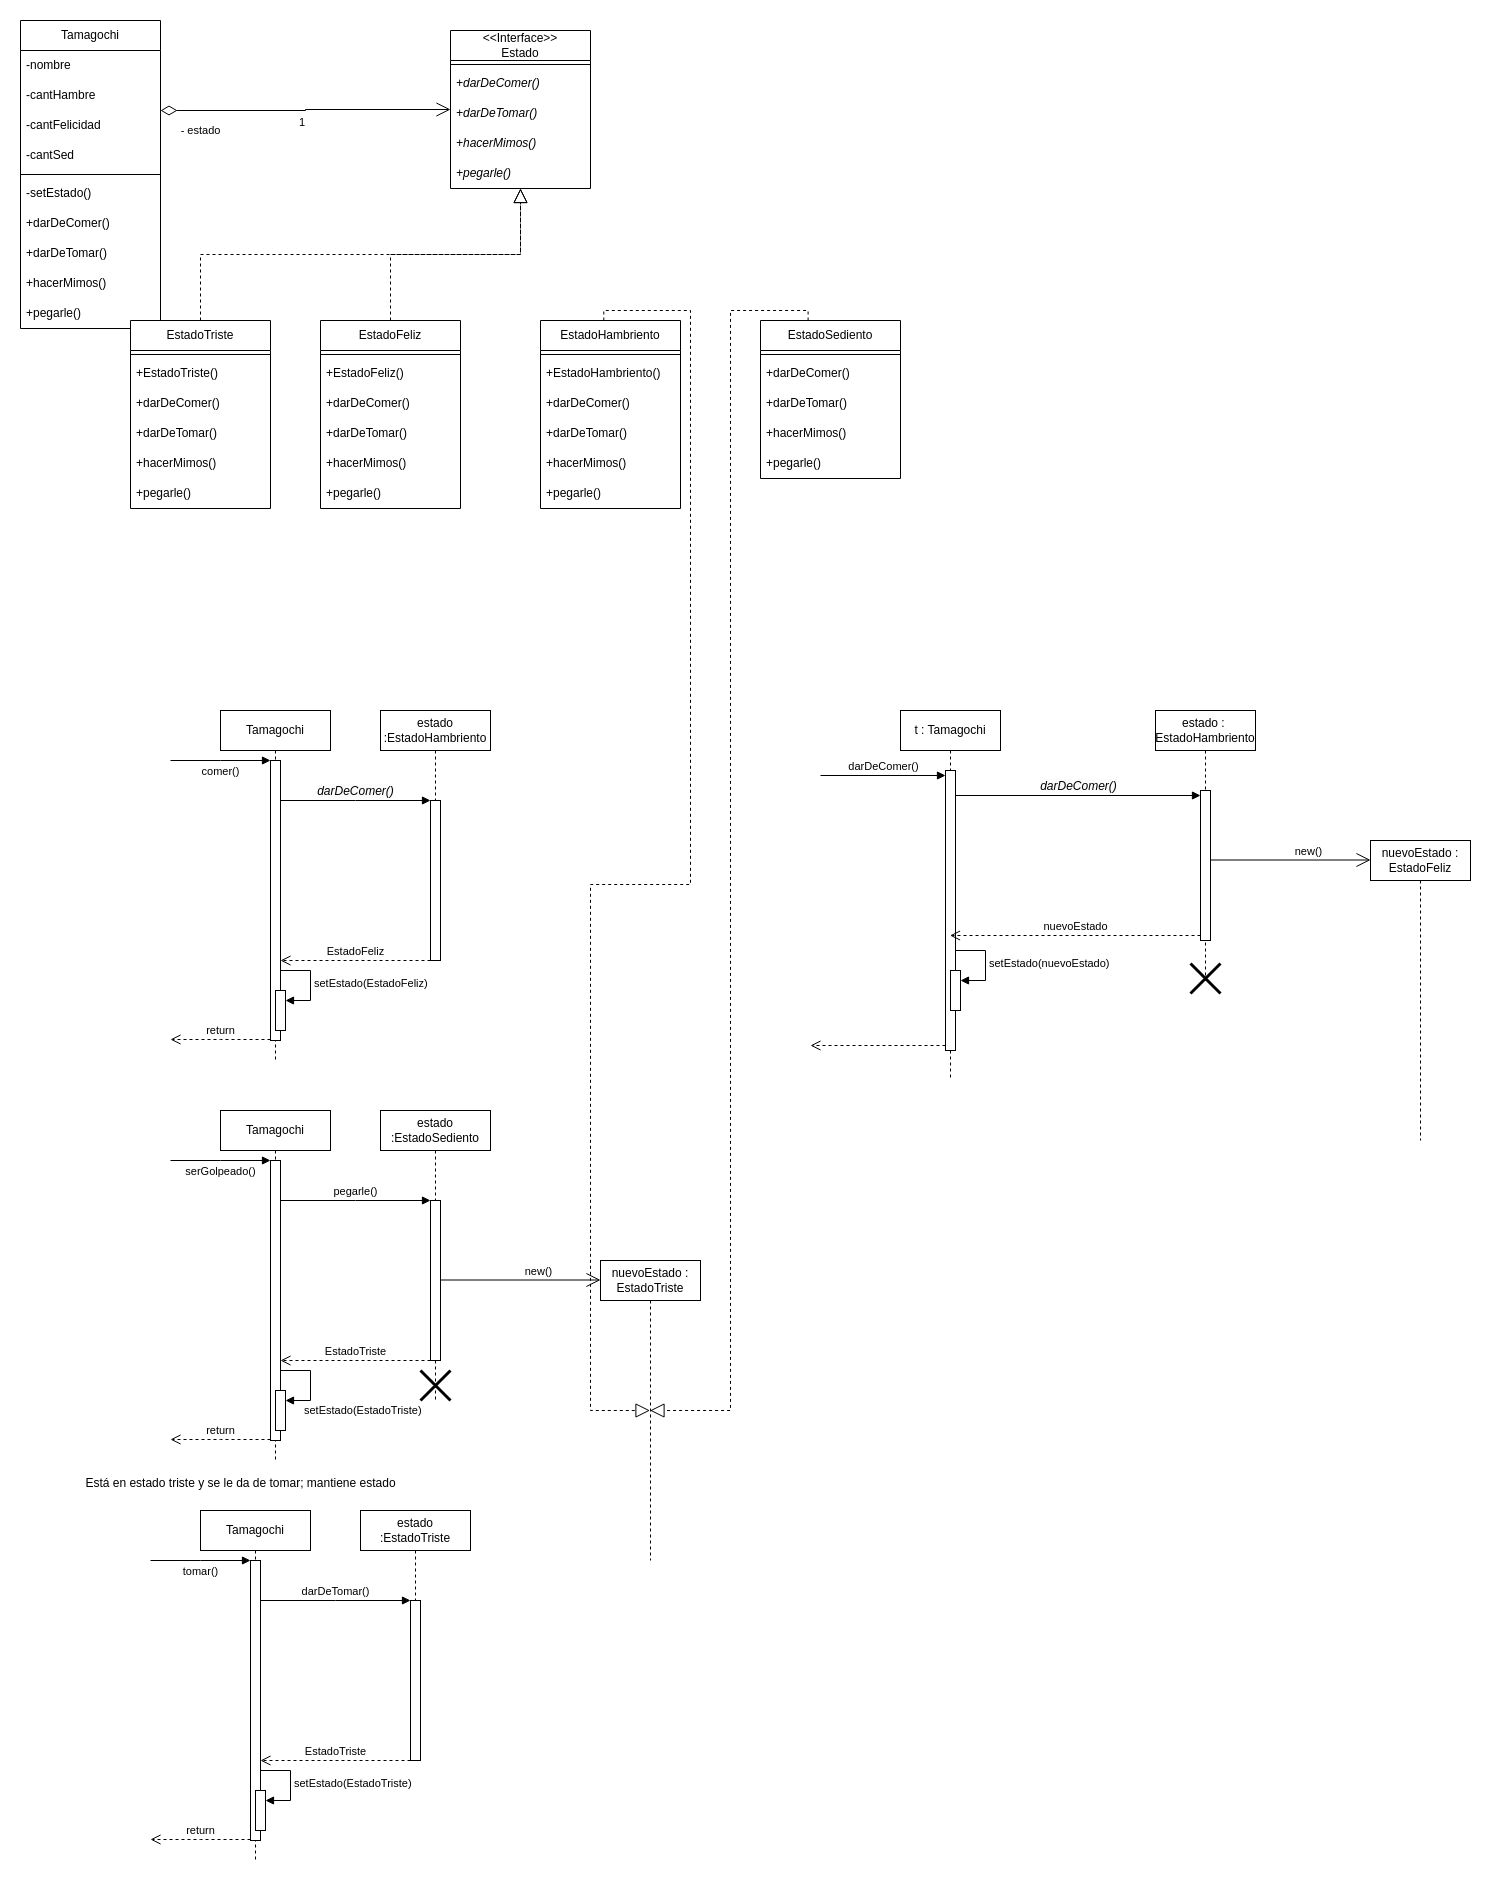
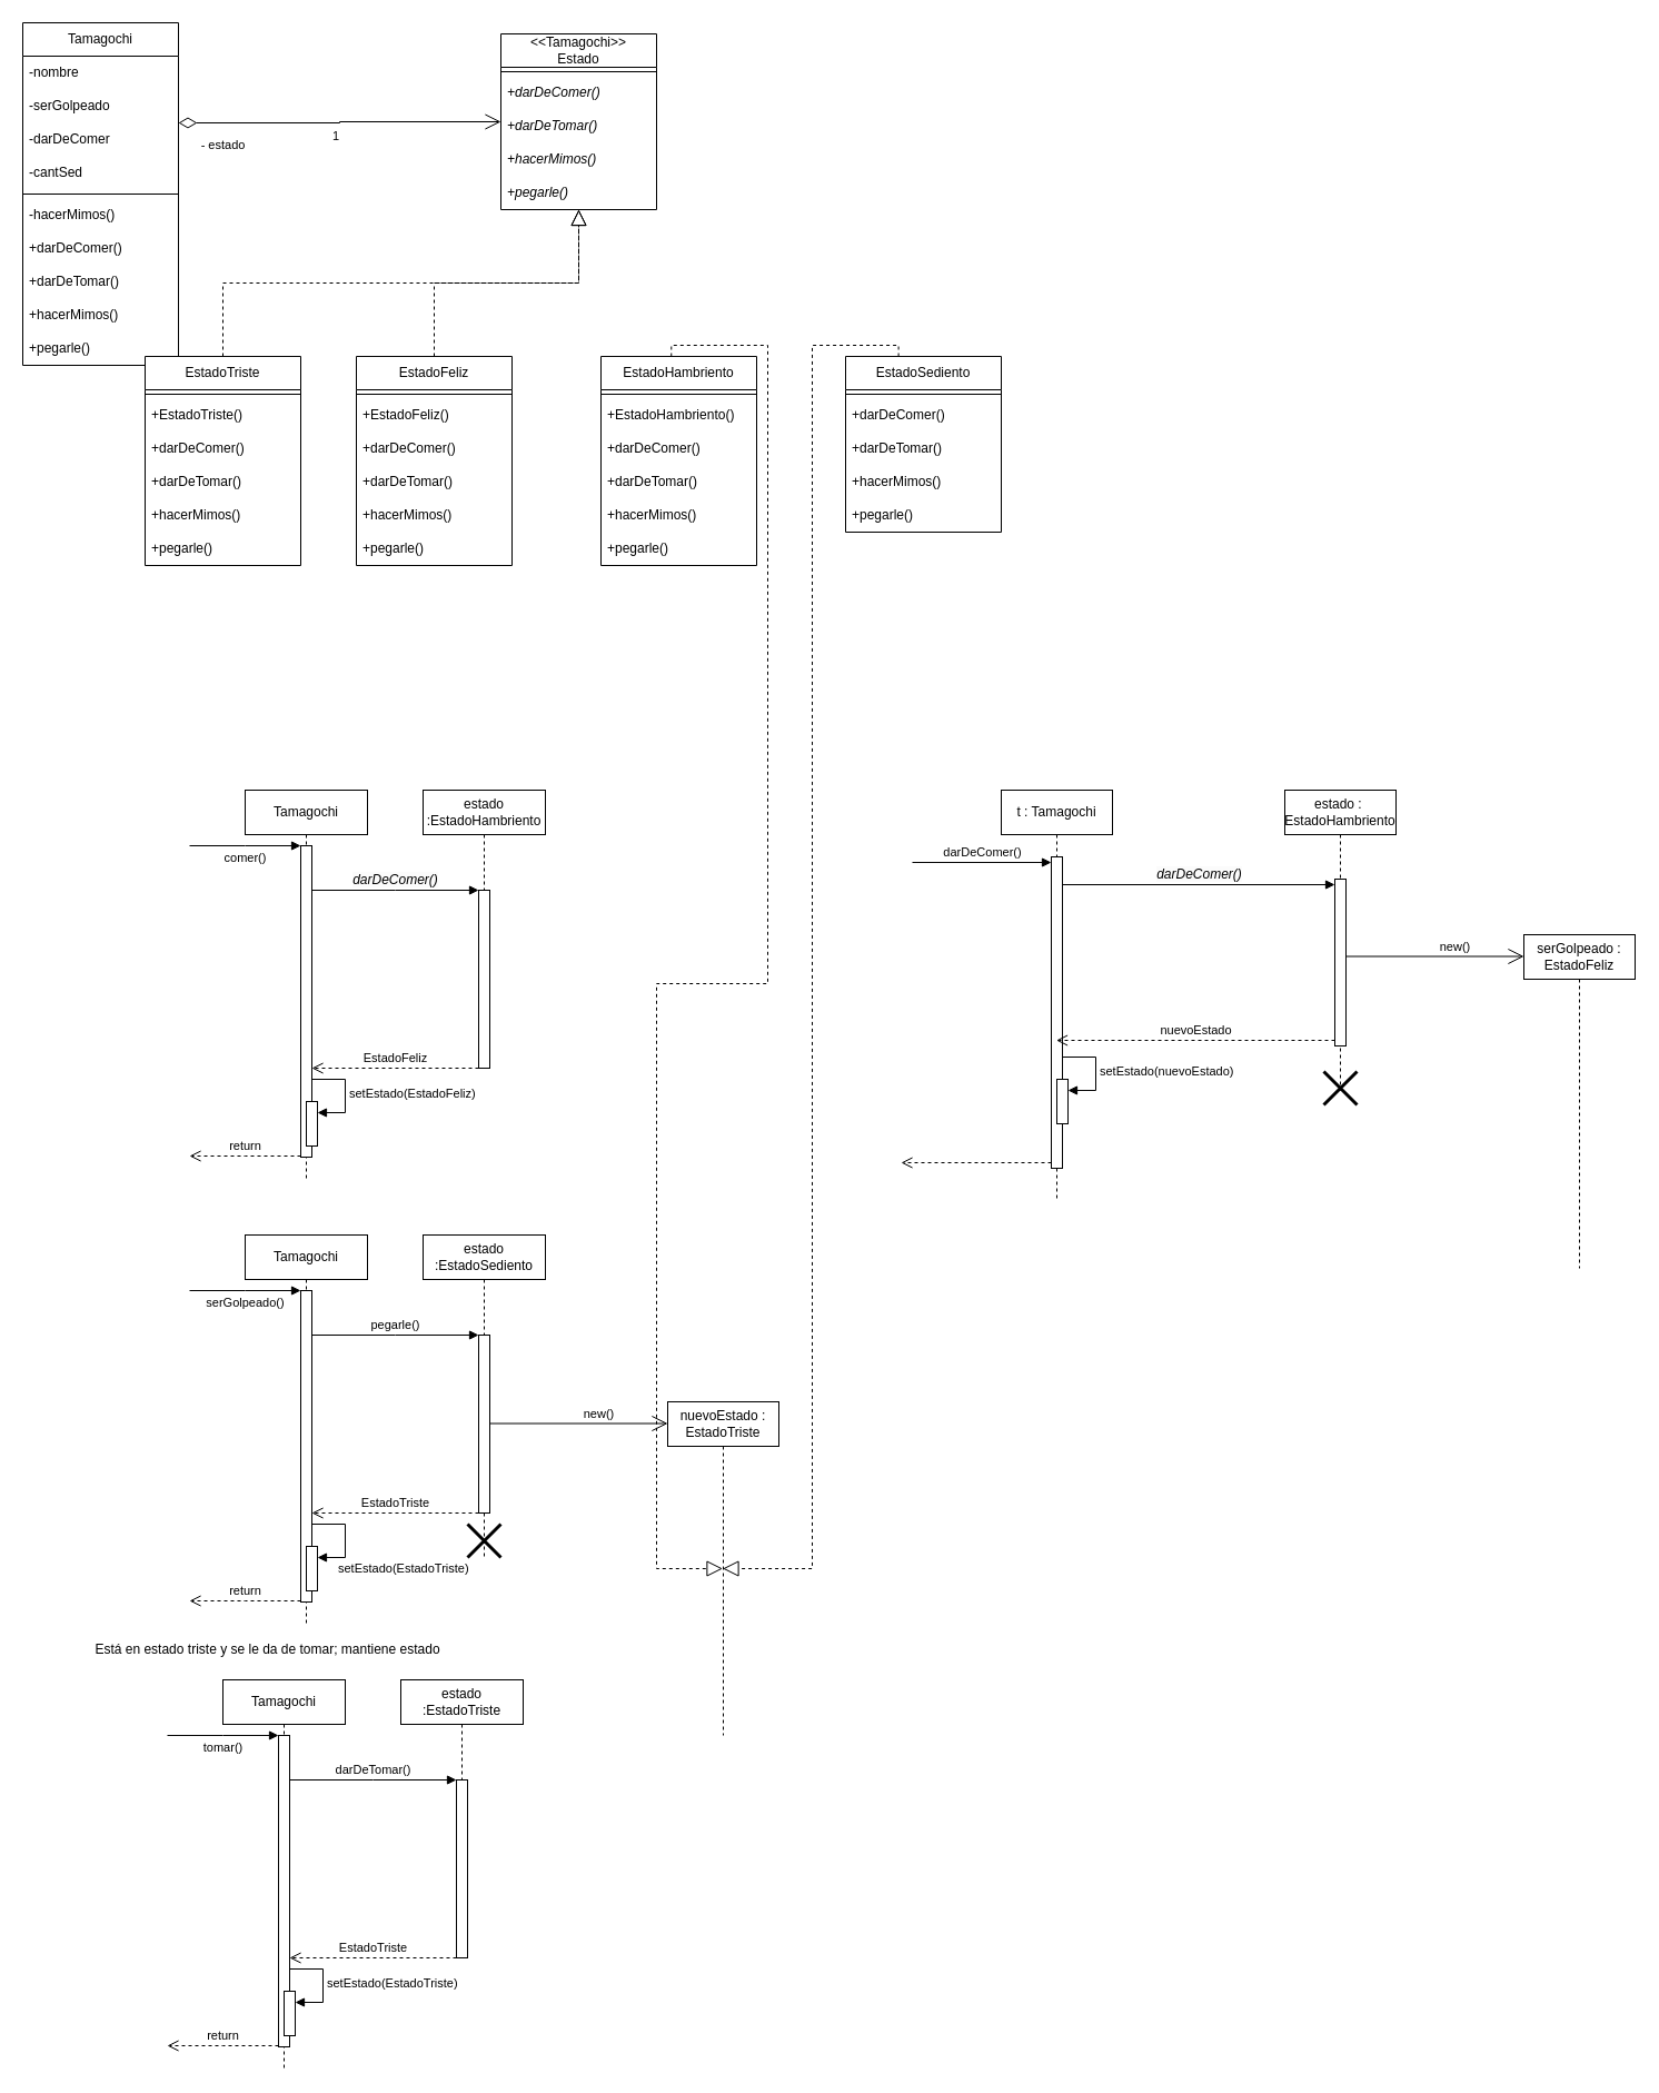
- <mxCell id="2" value="&lt;div&gt;&amp;lt;&amp;lt;Interface&amp;gt;&amp;gt;&lt;/div&gt;Estado" style="swimlane;fontStyle=0;childLayout=stackLayout;horizontal=1;startSize=30;horizontalStack=0;resizeParent=1;resizeParentMax=0;resizeLast=0;collapsible=1;marginBottom=0;whiteSpace=wrap;html=1;" parent="1" vertex="1"><mxGeometry x="450" y="30" width="140" height="158" as="geometry" /></mxCell>
+ <mxCell id="2" value="&lt;div&gt;&amp;lt;&amp;lt;Tamagochi&amp;gt;&amp;gt;&lt;/div&gt;Estado" style="swimlane;fontStyle=0;childLayout=stackLayout;horizontal=1;startSize=30;horizontalStack=0;resizeParent=1;resizeParentMax=0;resizeLast=0;collapsible=1;marginBottom=0;whiteSpace=wrap;html=1;" parent="1" vertex="1"><mxGeometry x="450" y="30" width="140" height="158" as="geometry" /></mxCell>
- <mxCell id="10" value="-cantHambre" style="text;strokeColor=none;fillColor=none;align=left;verticalAlign=middle;spacingLeft=4;spacingRight=4;overflow=hidden;points=[[0,0.5],[1,0.5]];portConstraint=eastwest;rotatable=0;whiteSpace=wrap;html=1;" parent="8" vertex="1"><mxGeometry y="60" width="140" height="30" as="geometry" /></mxCell>
+ <mxCell id="10" value="-serGolpeado" style="text;strokeColor=none;fillColor=none;align=left;verticalAlign=middle;spacingLeft=4;spacingRight=4;overflow=hidden;points=[[0,0.5],[1,0.5]];portConstraint=eastwest;rotatable=0;whiteSpace=wrap;html=1;" parent="8" vertex="1"><mxGeometry y="60" width="140" height="30" as="geometry" /></mxCell>
- <mxCell id="11" value="-cantFelicidad" style="text;strokeColor=none;fillColor=none;align=left;verticalAlign=middle;spacingLeft=4;spacingRight=4;overflow=hidden;points=[[0,0.5],[1,0.5]];portConstraint=eastwest;rotatable=0;whiteSpace=wrap;html=1;" parent="8" vertex="1"><mxGeometry y="90" width="140" height="30" as="geometry" /></mxCell>
+ <mxCell id="11" value="-darDeComer" style="text;strokeColor=none;fillColor=none;align=left;verticalAlign=middle;spacingLeft=4;spacingRight=4;overflow=hidden;points=[[0,0.5],[1,0.5]];portConstraint=eastwest;rotatable=0;whiteSpace=wrap;html=1;" parent="8" vertex="1"><mxGeometry y="90" width="140" height="30" as="geometry" /></mxCell>
- <mxCell id="14" value="&lt;span style=&quot;text-align: center;&quot;&gt;-setEstado()&lt;/span&gt;" style="text;strokeColor=none;fillColor=none;align=left;verticalAlign=middle;spacingLeft=4;spacingRight=4;overflow=hidden;points=[[0,0.5],[1,0.5]];portConstraint=eastwest;rotatable=0;whiteSpace=wrap;html=1;" vertex="1" parent="8"><mxGeometry y="158" width="140" height="30" as="geometry" /></mxCell>
+ <mxCell id="14" value="&lt;span style=&quot;text-align: center;&quot;&gt;-hacerMimos()&lt;/span&gt;" style="text;strokeColor=none;fillColor=none;align=left;verticalAlign=middle;spacingLeft=4;spacingRight=4;overflow=hidden;points=[[0,0.5],[1,0.5]];portConstraint=eastwest;rotatable=0;whiteSpace=wrap;html=1;" vertex="1" parent="8"><mxGeometry y="158" width="140" height="30" as="geometry" /></mxCell>
- <mxCell id="96" value="nuevoEstado :&lt;br&gt;EstadoFeliz" style="shape=umlLifeline;perimeter=lifelinePerimeter;whiteSpace=wrap;html=1;container=1;dropTarget=0;collapsible=0;recursiveResize=0;outlineConnect=0;portConstraint=eastwest;newEdgeStyle={&quot;curved&quot;:0,&quot;rounded&quot;:0};" vertex="1" parent="1"><mxGeometry x="1370" y="840" width="100" height="300" as="geometry" /></mxCell>
+ <mxCell id="96" value="serGolpeado :&lt;br&gt;EstadoFeliz" style="shape=umlLifeline;perimeter=lifelinePerimeter;whiteSpace=wrap;html=1;container=1;dropTarget=0;collapsible=0;recursiveResize=0;outlineConnect=0;portConstraint=eastwest;newEdgeStyle={&quot;curved&quot;:0,&quot;rounded&quot;:0};" vertex="1" parent="1"><mxGeometry x="1370" y="840" width="100" height="300" as="geometry" /></mxCell>
